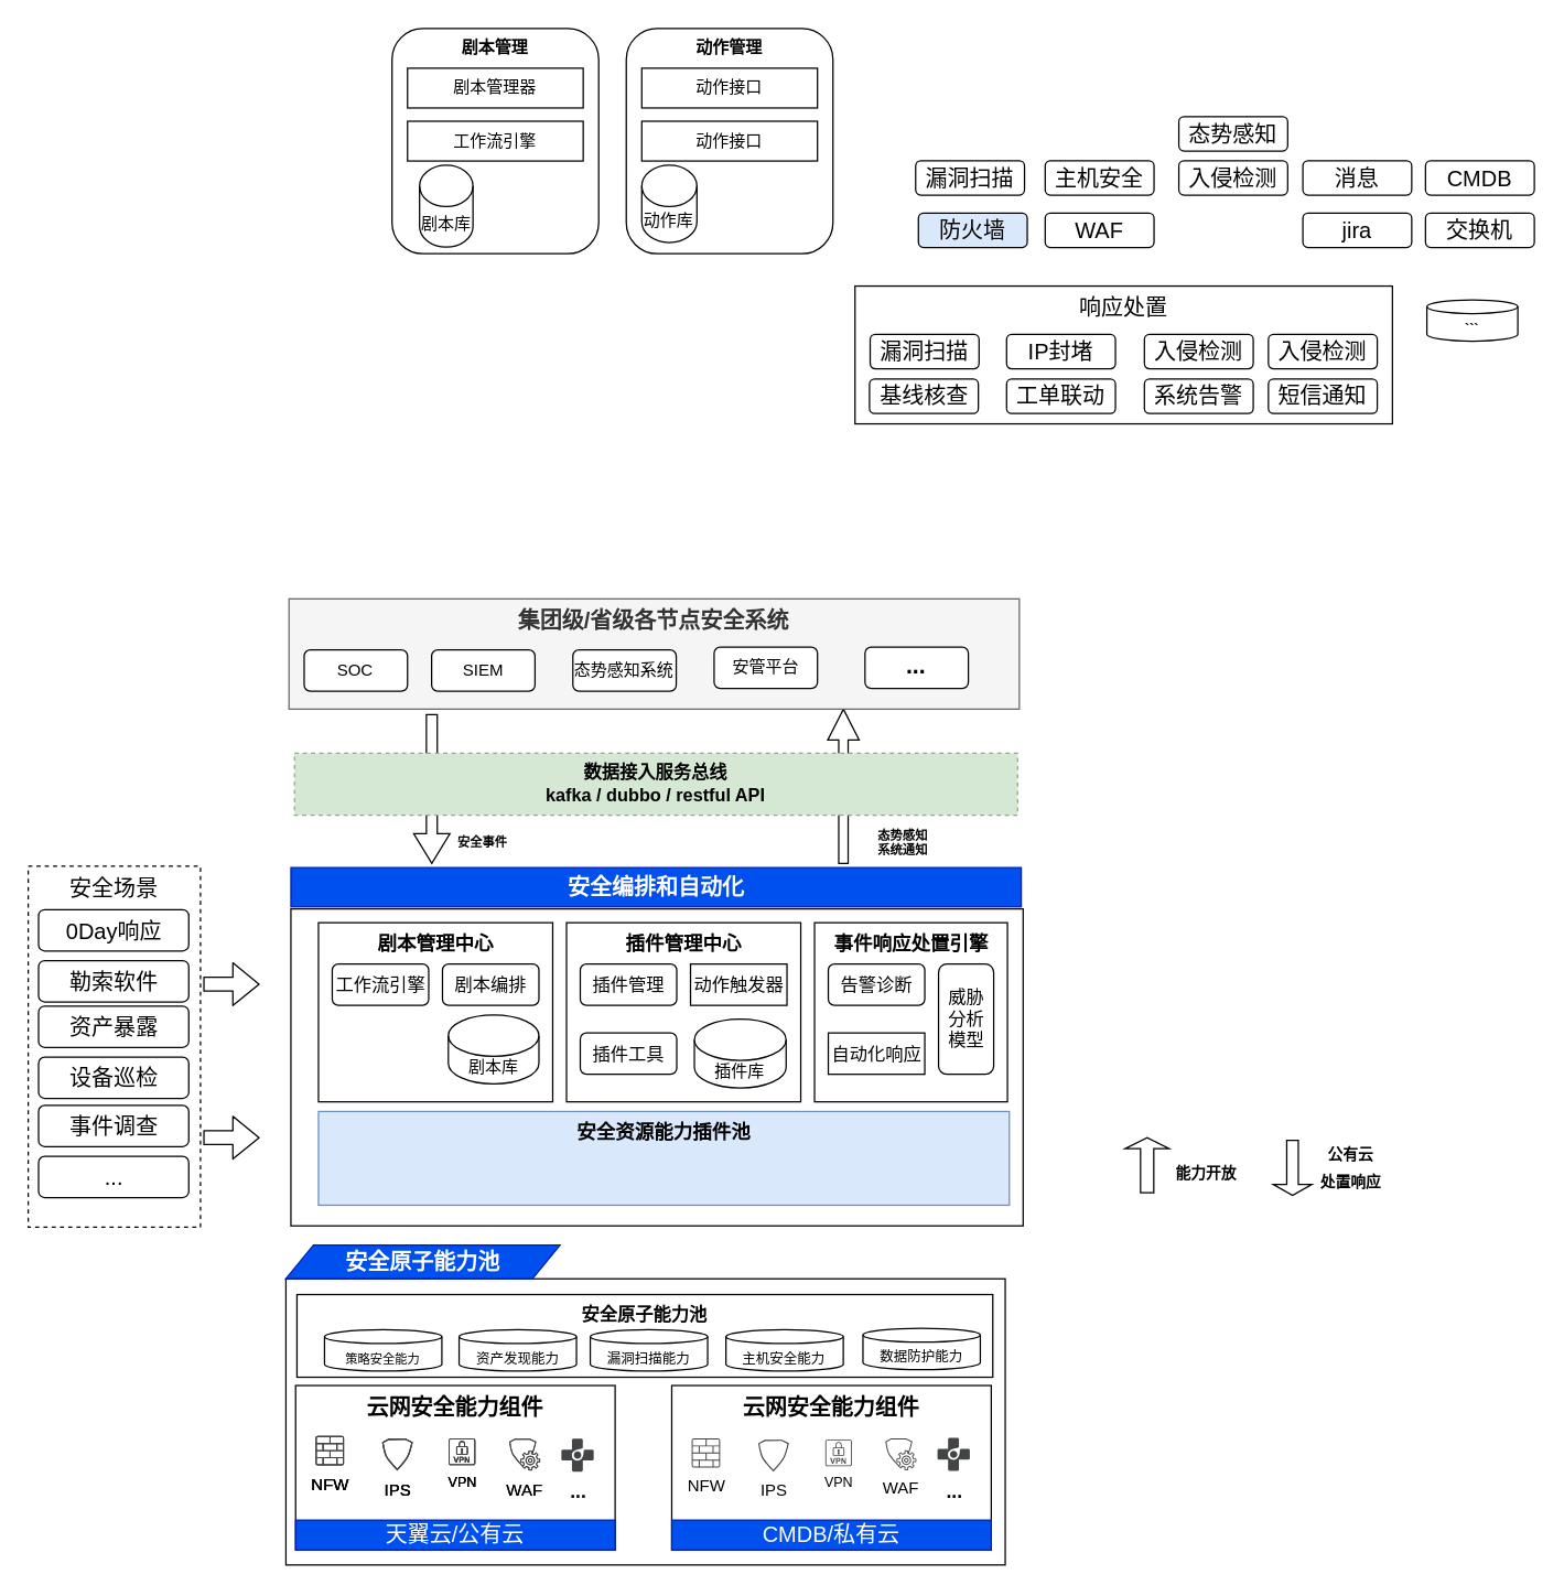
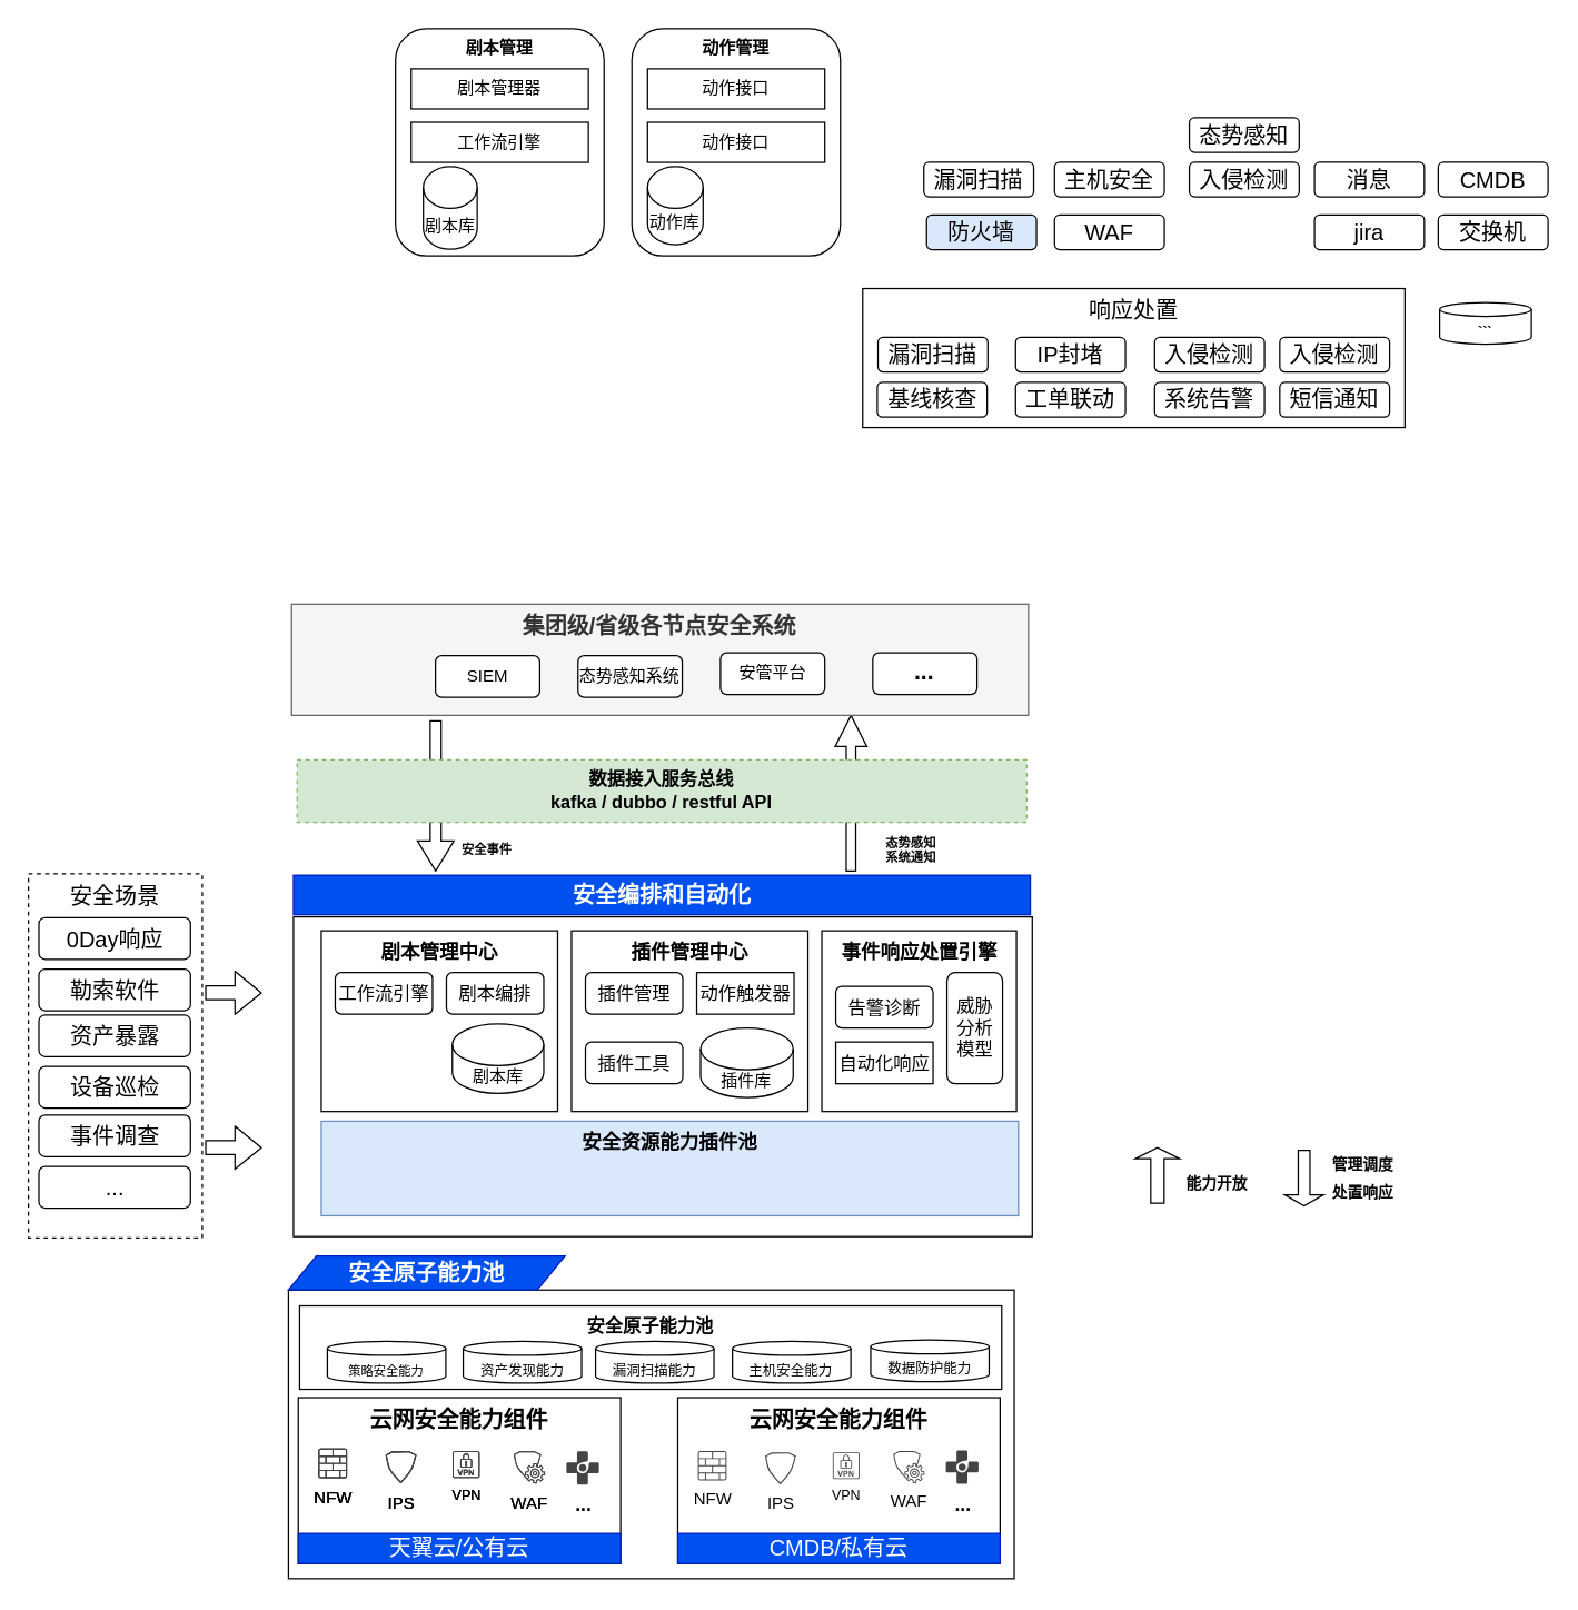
- <mxCell id="84" value="SOC" style="rounded=1;whiteSpace=wrap;html=1;fontSize=12;align=center;" parent="1" vertex="1"><mxGeometry x="220.25" y="471" width="75" height="30" as="geometry" /></mxCell>
- <mxCell id="100" value="告警诊断" style="rounded=1;whiteSpace=wrap;html=1;fontSize=13;" parent="1" vertex="1"><mxGeometry x="600.62" y="699" width="70" height="30" as="geometry" /></mxCell>
+ <mxCell id="100" value="告警诊断" style="rounded=1;whiteSpace=wrap;html=1;fontSize=13;" parent="1" vertex="1"><mxGeometry x="600.62" y="709" width="70" height="30" as="geometry" /></mxCell>
- <mxCell id="80" value="&lt;font style=&quot;font-size: 11px&quot;&gt;公有云&lt;br&gt;处置响应&lt;/font&gt;" style="text;html=1;strokeColor=none;fillColor=none;align=center;verticalAlign=middle;whiteSpace=wrap;rounded=0;fontSize=16;fontStyle=1" parent="1" vertex="1"><mxGeometry x="940.5" y="834.5" width="78" height="21" as="geometry" /></mxCell>
+ <mxCell id="80" value="&lt;font style=&quot;font-size: 11px&quot;&gt;管理调度&lt;br&gt;处置响应&lt;/font&gt;" style="text;html=1;strokeColor=none;fillColor=none;align=center;verticalAlign=middle;whiteSpace=wrap;rounded=0;fontSize=16;fontStyle=1" parent="1" vertex="1"><mxGeometry x="940.5" y="834.5" width="78" height="21" as="geometry" /></mxCell>
